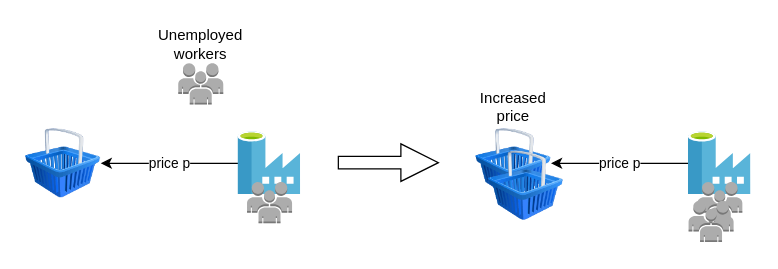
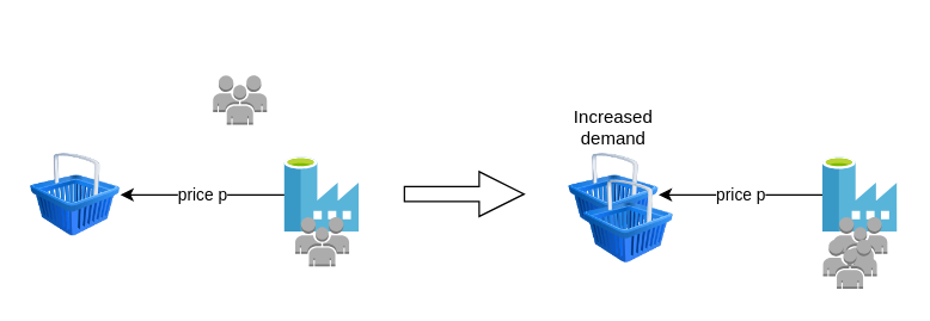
- <mxCell id="6" value="Unemployed workers" style="text;strokeColor=none;align=center;fillColor=none;html=1;verticalAlign=middle;whiteSpace=wrap;rounded=0;" vertex="1" parent="1"><mxGeometry x="130" y="20" width="60" height="30" as="geometry" /></mxCell>
- <mxCell id="15" value="Increased price" style="text;strokeColor=none;align=center;fillColor=none;html=1;verticalAlign=middle;whiteSpace=wrap;rounded=0;" vertex="1" parent="1"><mxGeometry x="380" y="70" width="60" height="30" as="geometry" /></mxCell>
+ <mxCell id="15" value="Increased demand" style="text;strokeColor=none;align=center;fillColor=none;html=1;verticalAlign=middle;whiteSpace=wrap;rounded=0;" vertex="1" parent="1"><mxGeometry x="380" y="70" width="60" height="30" as="geometry" /></mxCell>
